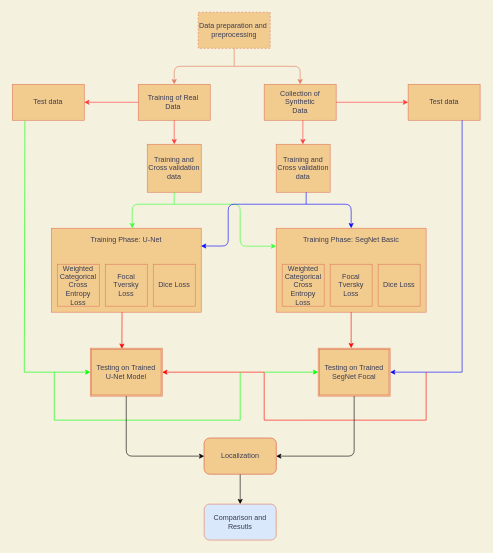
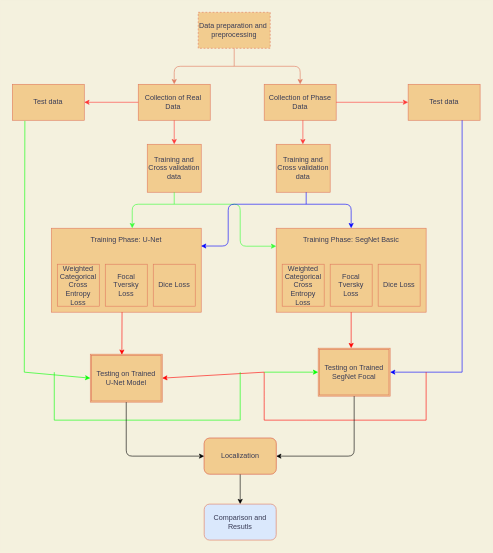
- <mxCell id="3" value="Training of Real&amp;nbsp;&lt;br&gt;Data&amp;nbsp;" style="rounded=0;whiteSpace=wrap;html=1;fillColor=#F2CC8F;strokeColor=#E07A5F;fontColor=#393C56;" parent="1" vertex="1"><mxGeometry x="230" y="140" width="120" height="60" as="geometry" /></mxCell>
+ <mxCell id="3" value="Collection of Real&amp;nbsp;&lt;br&gt;Data&amp;nbsp;" style="rounded=0;whiteSpace=wrap;html=1;fillColor=#F2CC8F;strokeColor=#E07A5F;fontColor=#393C56;" parent="1" vertex="1"><mxGeometry x="230" y="140" width="120" height="60" as="geometry" /></mxCell>
- <mxCell id="4" value="Collection of Synthetic&lt;br&gt;Data" style="rounded=0;whiteSpace=wrap;html=1;fillColor=#F2CC8F;strokeColor=#E07A5F;fontColor=#393C56;" parent="1" vertex="1"><mxGeometry x="440" y="140" width="120" height="60" as="geometry" /></mxCell>
+ <mxCell id="4" value="Collection of Phase&lt;br&gt;Data" style="rounded=0;whiteSpace=wrap;html=1;fillColor=#F2CC8F;strokeColor=#E07A5F;fontColor=#393C56;" parent="1" vertex="1"><mxGeometry x="440" y="140" width="120" height="60" as="geometry" /></mxCell>
- <mxCell id="30" value="Testing on Trained U-Net Model" style="shape=ext;double=1;rounded=0;whiteSpace=wrap;html=1;sketch=0;fontColor=#393C56;strokeColor=#E07A5F;fillColor=#F2CC8F;" parent="1" vertex="1"><mxGeometry x="150" y="580" width="120" height="80" as="geometry" /></mxCell>
+ <mxCell id="30" value="Testing on Trained U-Net Model" style="shape=ext;double=1;rounded=0;whiteSpace=wrap;html=1;sketch=0;fontColor=#393C56;strokeColor=#E07A5F;fillColor=#F2CC8F;" parent="1" vertex="1"><mxGeometry x="150" y="590" width="120" height="80" as="geometry" /></mxCell>
